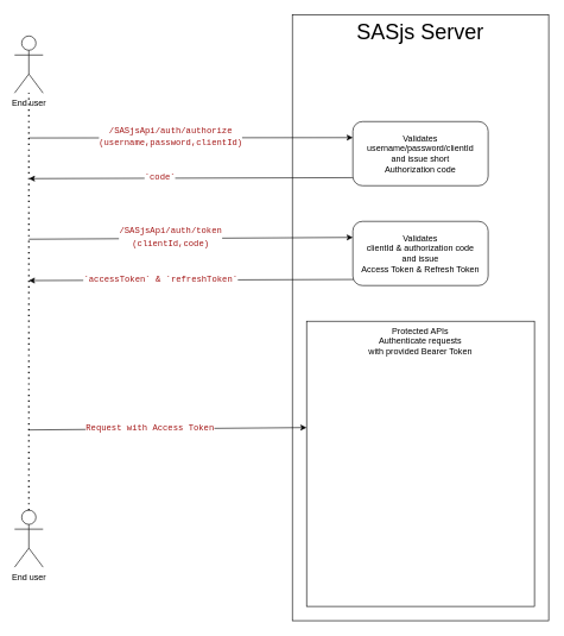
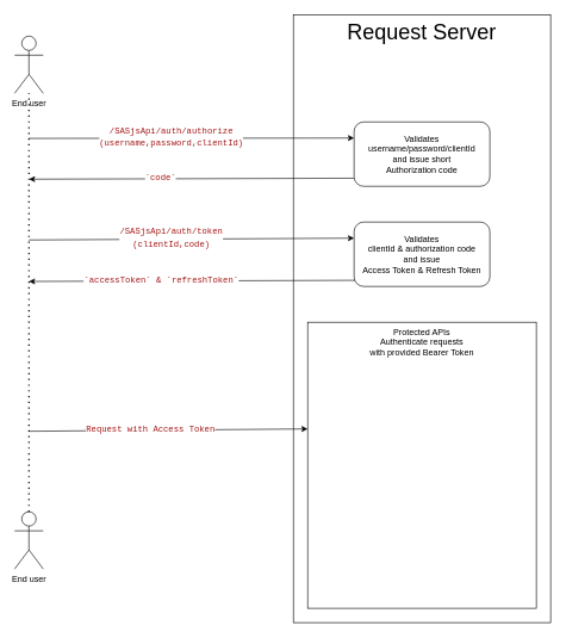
- <mxCell id="3" value="SASjs Server" style="whiteSpace=wrap;html=1;verticalAlign=top;fontStyle=0;fontSize=30;" vertex="1" parent="1"><mxGeometry x="410" y="20" width="360" height="850" as="geometry" /></mxCell>
+ <mxCell id="3" value="Request Server" style="whiteSpace=wrap;html=1;verticalAlign=top;fontStyle=0;fontSize=30;" vertex="1" parent="1"><mxGeometry x="410" y="20" width="360" height="850" as="geometry" /></mxCell>
